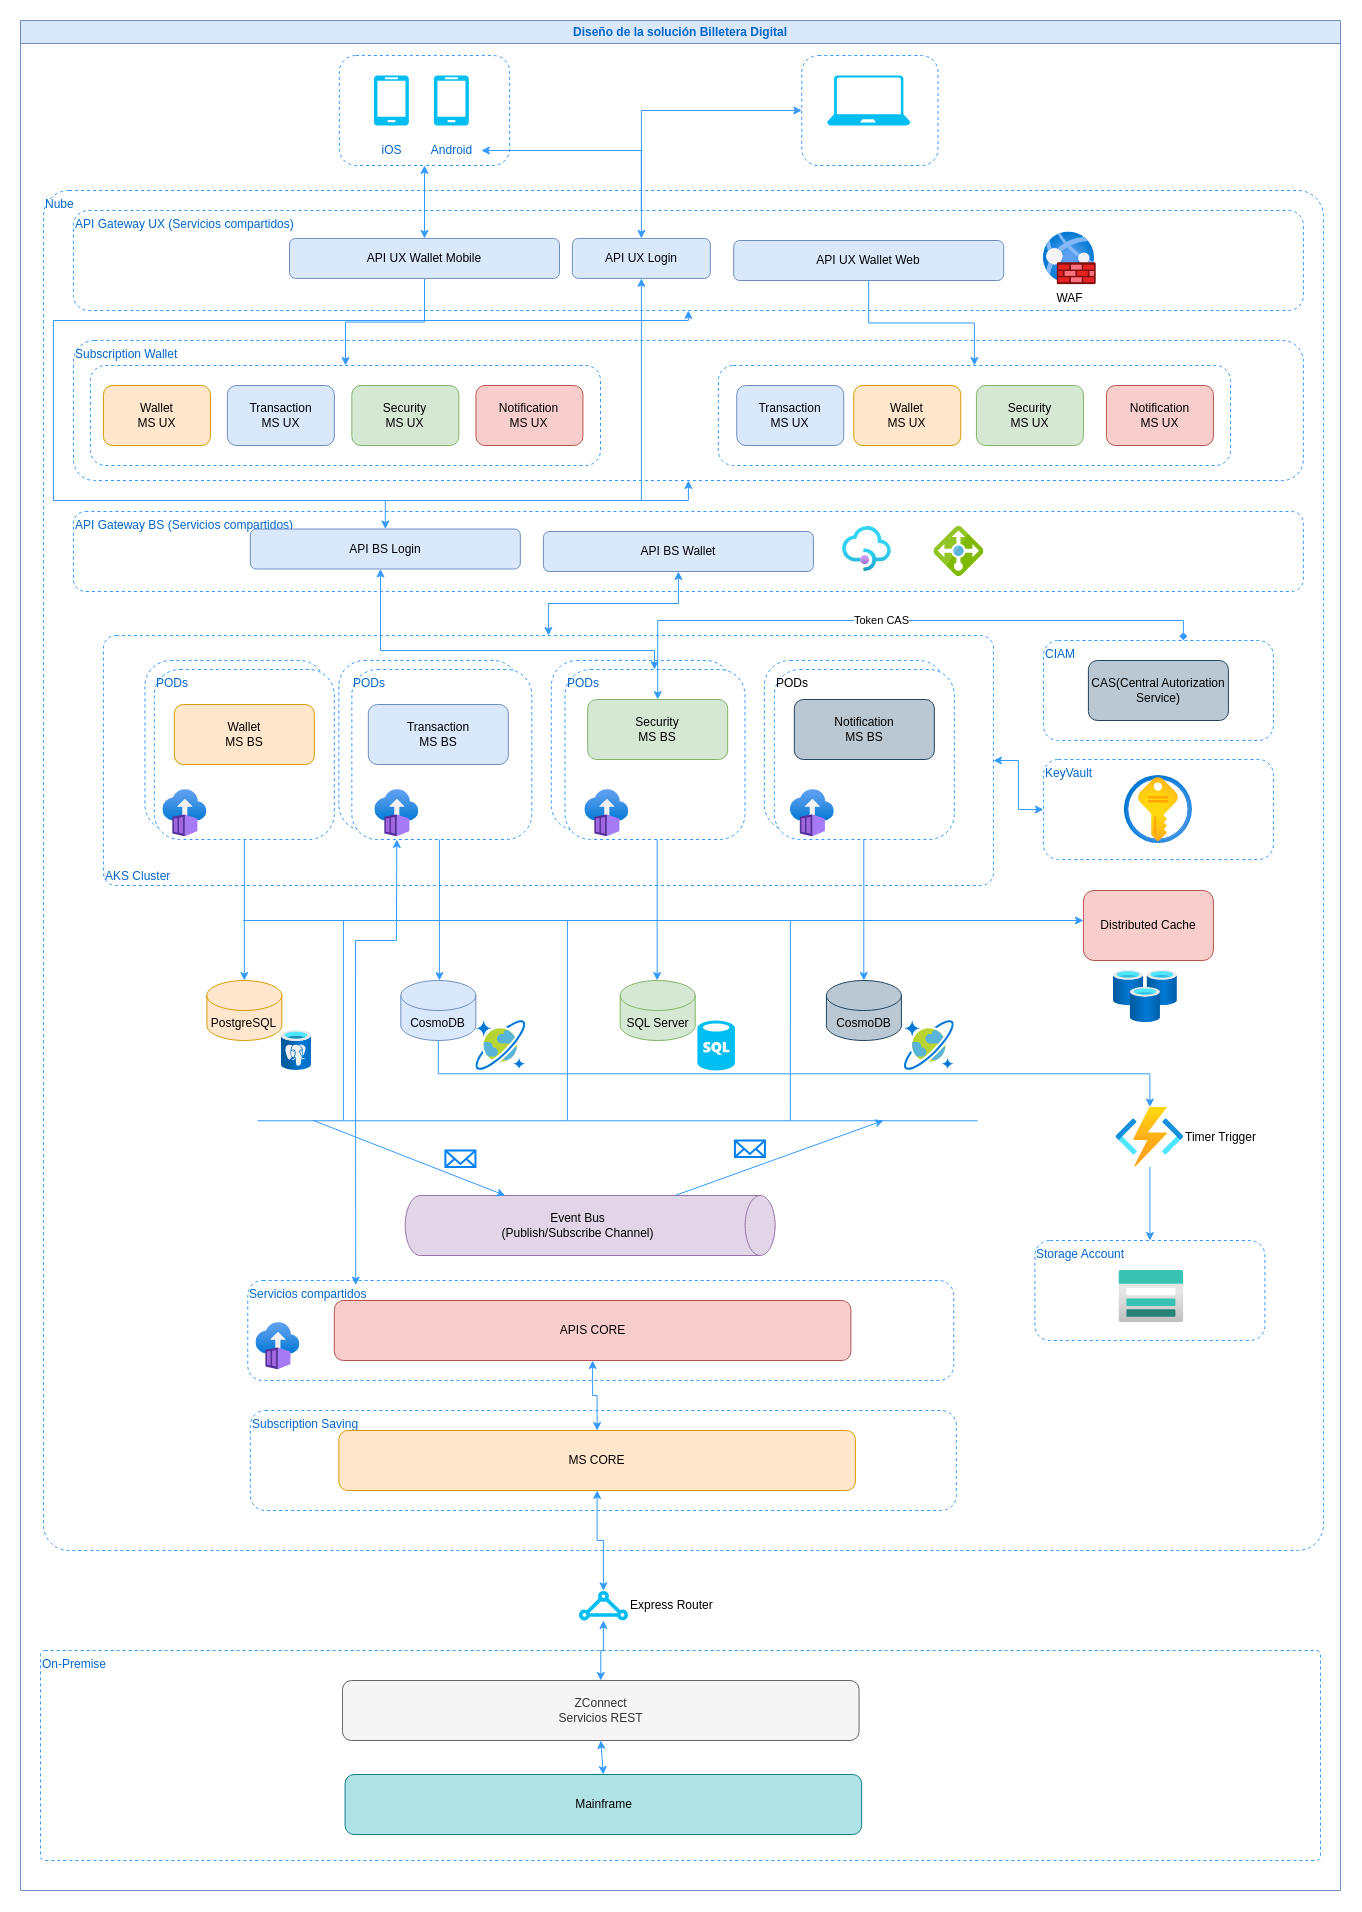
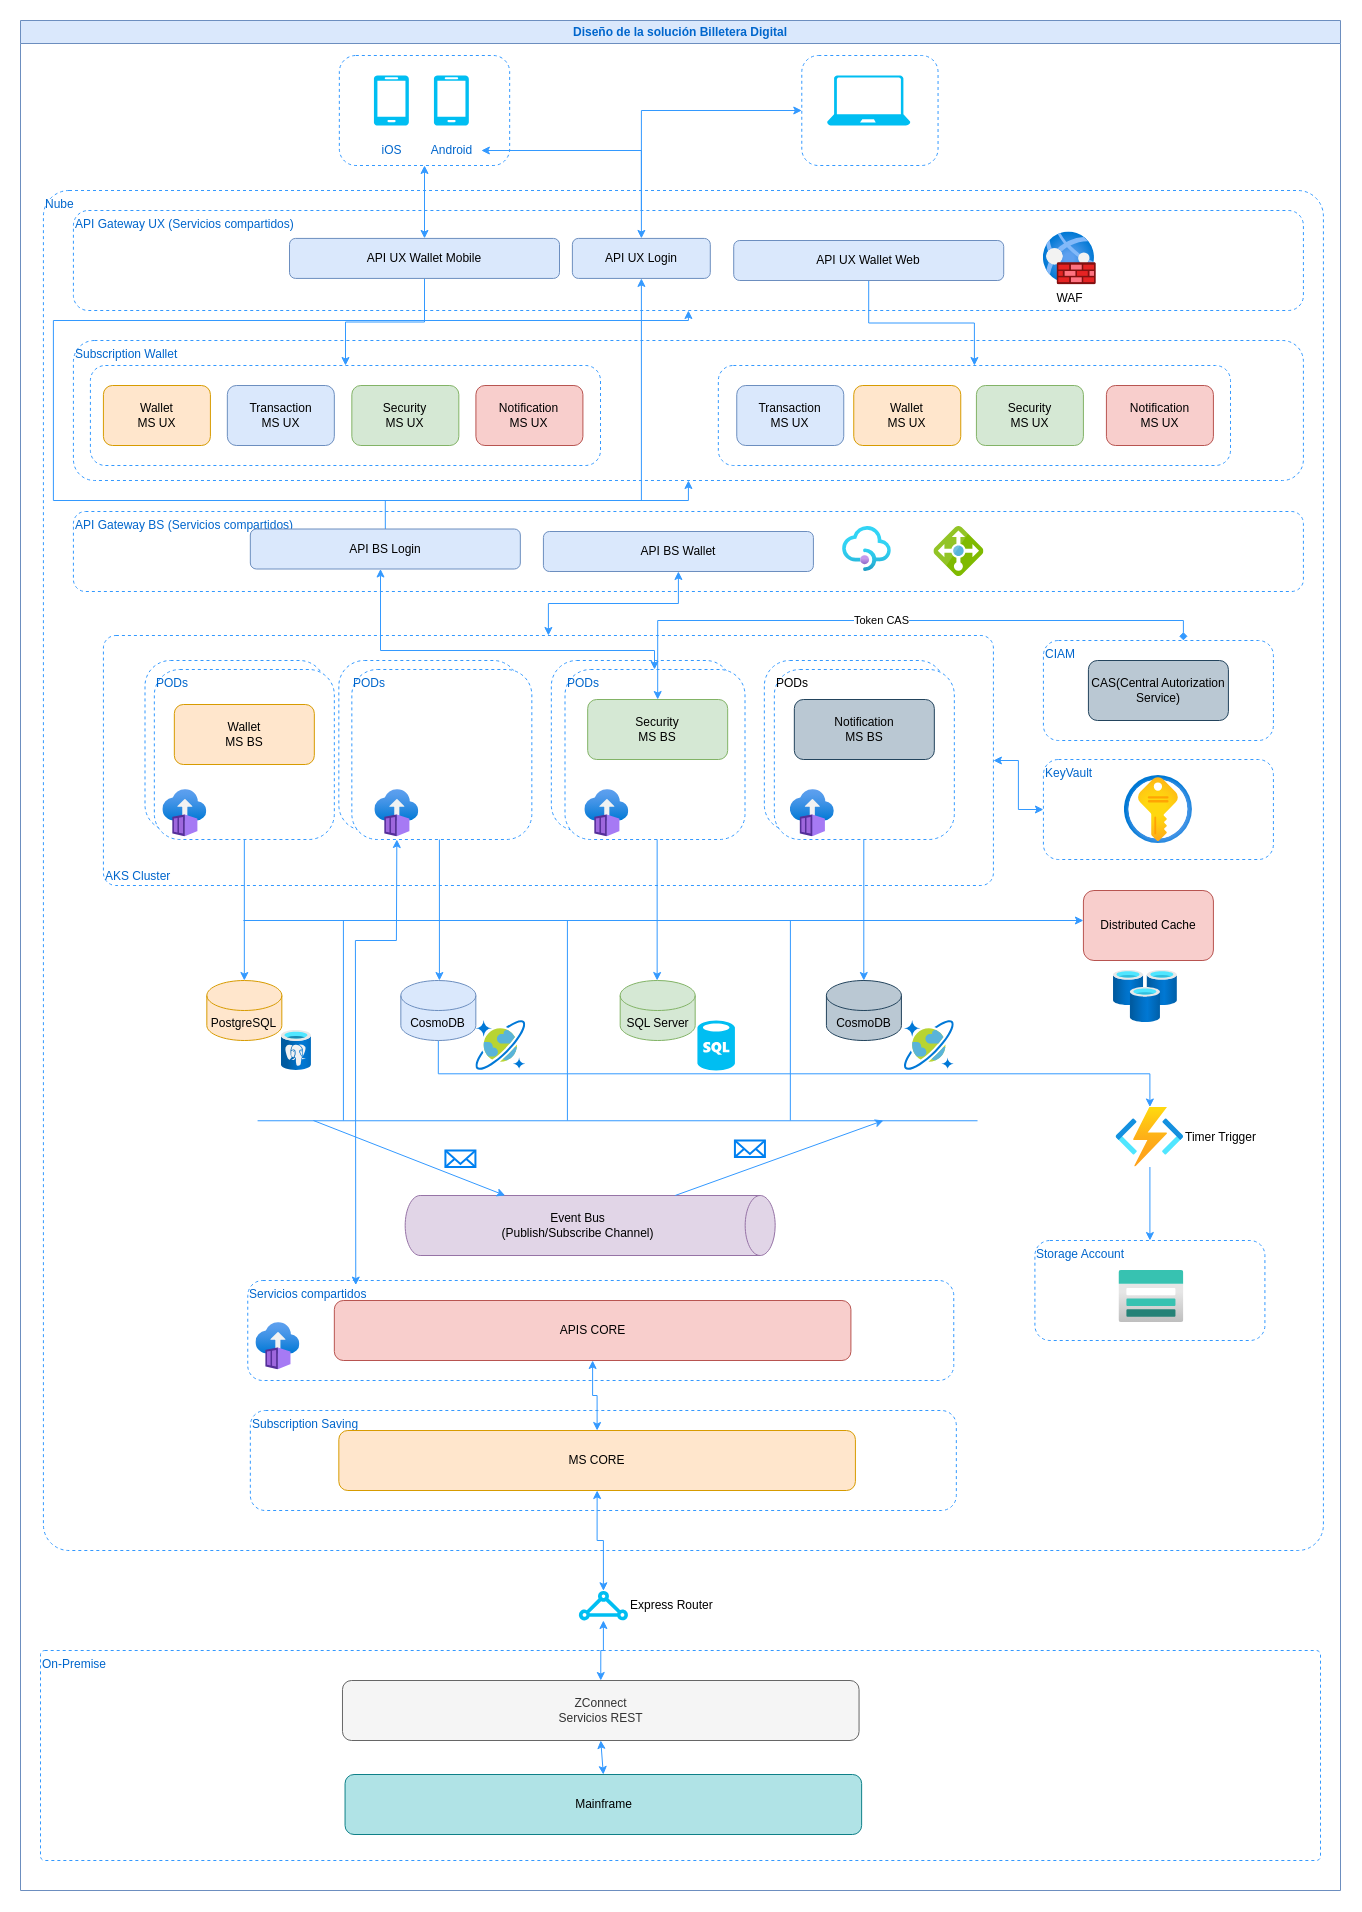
- <mxCell id="101" style="edgeStyle=orthogonalEdgeStyle;rounded=0;orthogonalLoop=1;jettySize=auto;html=1;entryX=0.5;entryY=0;entryDx=0;entryDy=0;startArrow=classic;startFill=1;strokeColor=#3399FF;" parent="1" source="102" target="104" edge="1"><mxGeometry relative="1" as="geometry"><Array as="points"><mxPoint x="641" y="500" /><mxPoint x="385" y="500" /></Array></mxGeometry></mxCell>
+ <mxCell id="101" style="edgeStyle=orthogonalEdgeStyle;rounded=0;orthogonalLoop=1;jettySize=auto;html=1;entryX=0.5;entryY=0;entryDx=0;entryDy=0;startArrow=classic;startFill=1;strokeColor=#3399FF;endArrow=none;" parent="1" source="102" target="104" edge="1"><mxGeometry relative="1" as="geometry"><Array as="points"><mxPoint x="641" y="500" /><mxPoint x="385" y="500" /></Array></mxGeometry></mxCell>
- <mxCell id="34" value="Transaction&lt;div&gt;MS BS&lt;/div&gt;" style="rounded=1;whiteSpace=wrap;html=1;fillColor=#dae8fc;strokeColor=#6c8ebf;" parent="1" vertex="1"><mxGeometry x="367.84" y="704" width="140" height="60" as="geometry" /></mxCell>
